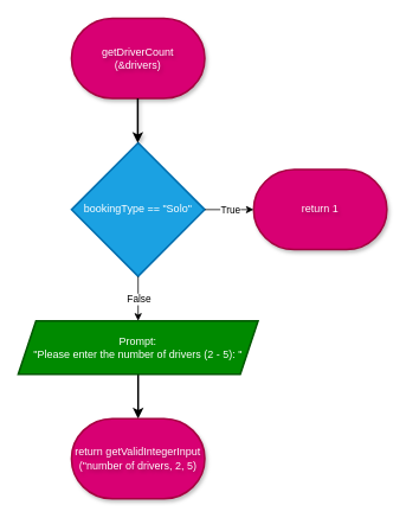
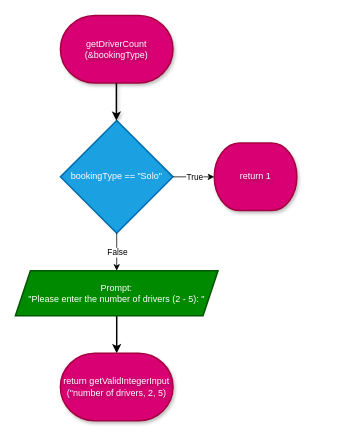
- <mxCell id="7" value="&lt;span style=&quot;color: rgb(255, 255, 255);&quot;&gt;getDriverCount&lt;/span&gt;&lt;br&gt;&lt;span style=&quot;color: rgb(255, 255, 255);&quot;&gt;(&amp;amp;drivers)&lt;/span&gt;" style="strokeWidth=2;html=1;shape=mxgraph.flowchart.terminator;whiteSpace=wrap;fillColor=#d80073;strokeColor=#A50040;shadow=1;fontColor=#ffffff;textShadow=1;spacing=2;" vertex="1" parent="1"><mxGeometry x="80" y="20" width="150" height="90" as="geometry" /></mxCell>
+ <mxCell id="7" value="&lt;span style=&quot;color: rgb(255, 255, 255);&quot;&gt;getDriverCount&lt;/span&gt;&lt;br&gt;&lt;span style=&quot;color: rgb(255, 255, 255);&quot;&gt;(&amp;amp;bookingType)&lt;/span&gt;" style="strokeWidth=2;html=1;shape=mxgraph.flowchart.terminator;whiteSpace=wrap;fillColor=#d80073;strokeColor=#A50040;shadow=1;fontColor=#ffffff;textShadow=1;spacing=2;" vertex="1" parent="1"><mxGeometry x="80" y="20" width="150" height="90" as="geometry" /></mxCell>
- <mxCell id="6" value="return 1" style="strokeWidth=2;html=1;shape=mxgraph.flowchart.terminator;whiteSpace=wrap;fillColor=#d80073;strokeColor=#A50040;shadow=1;fontColor=#ffffff;textShadow=1;spacing=2;" vertex="1" parent="1"><mxGeometry x="285" y="190" width="150" height="90" as="geometry" /></mxCell>
+ <mxCell id="6" value="return 1" style="strokeWidth=2;html=1;shape=mxgraph.flowchart.terminator;whiteSpace=wrap;fillColor=#d80073;strokeColor=#A50040;shadow=1;fontColor=#ffffff;textShadow=1;spacing=2;" vertex="1" parent="1"><mxGeometry x="285" y="190" width="110" height="90" as="geometry" /></mxCell>
